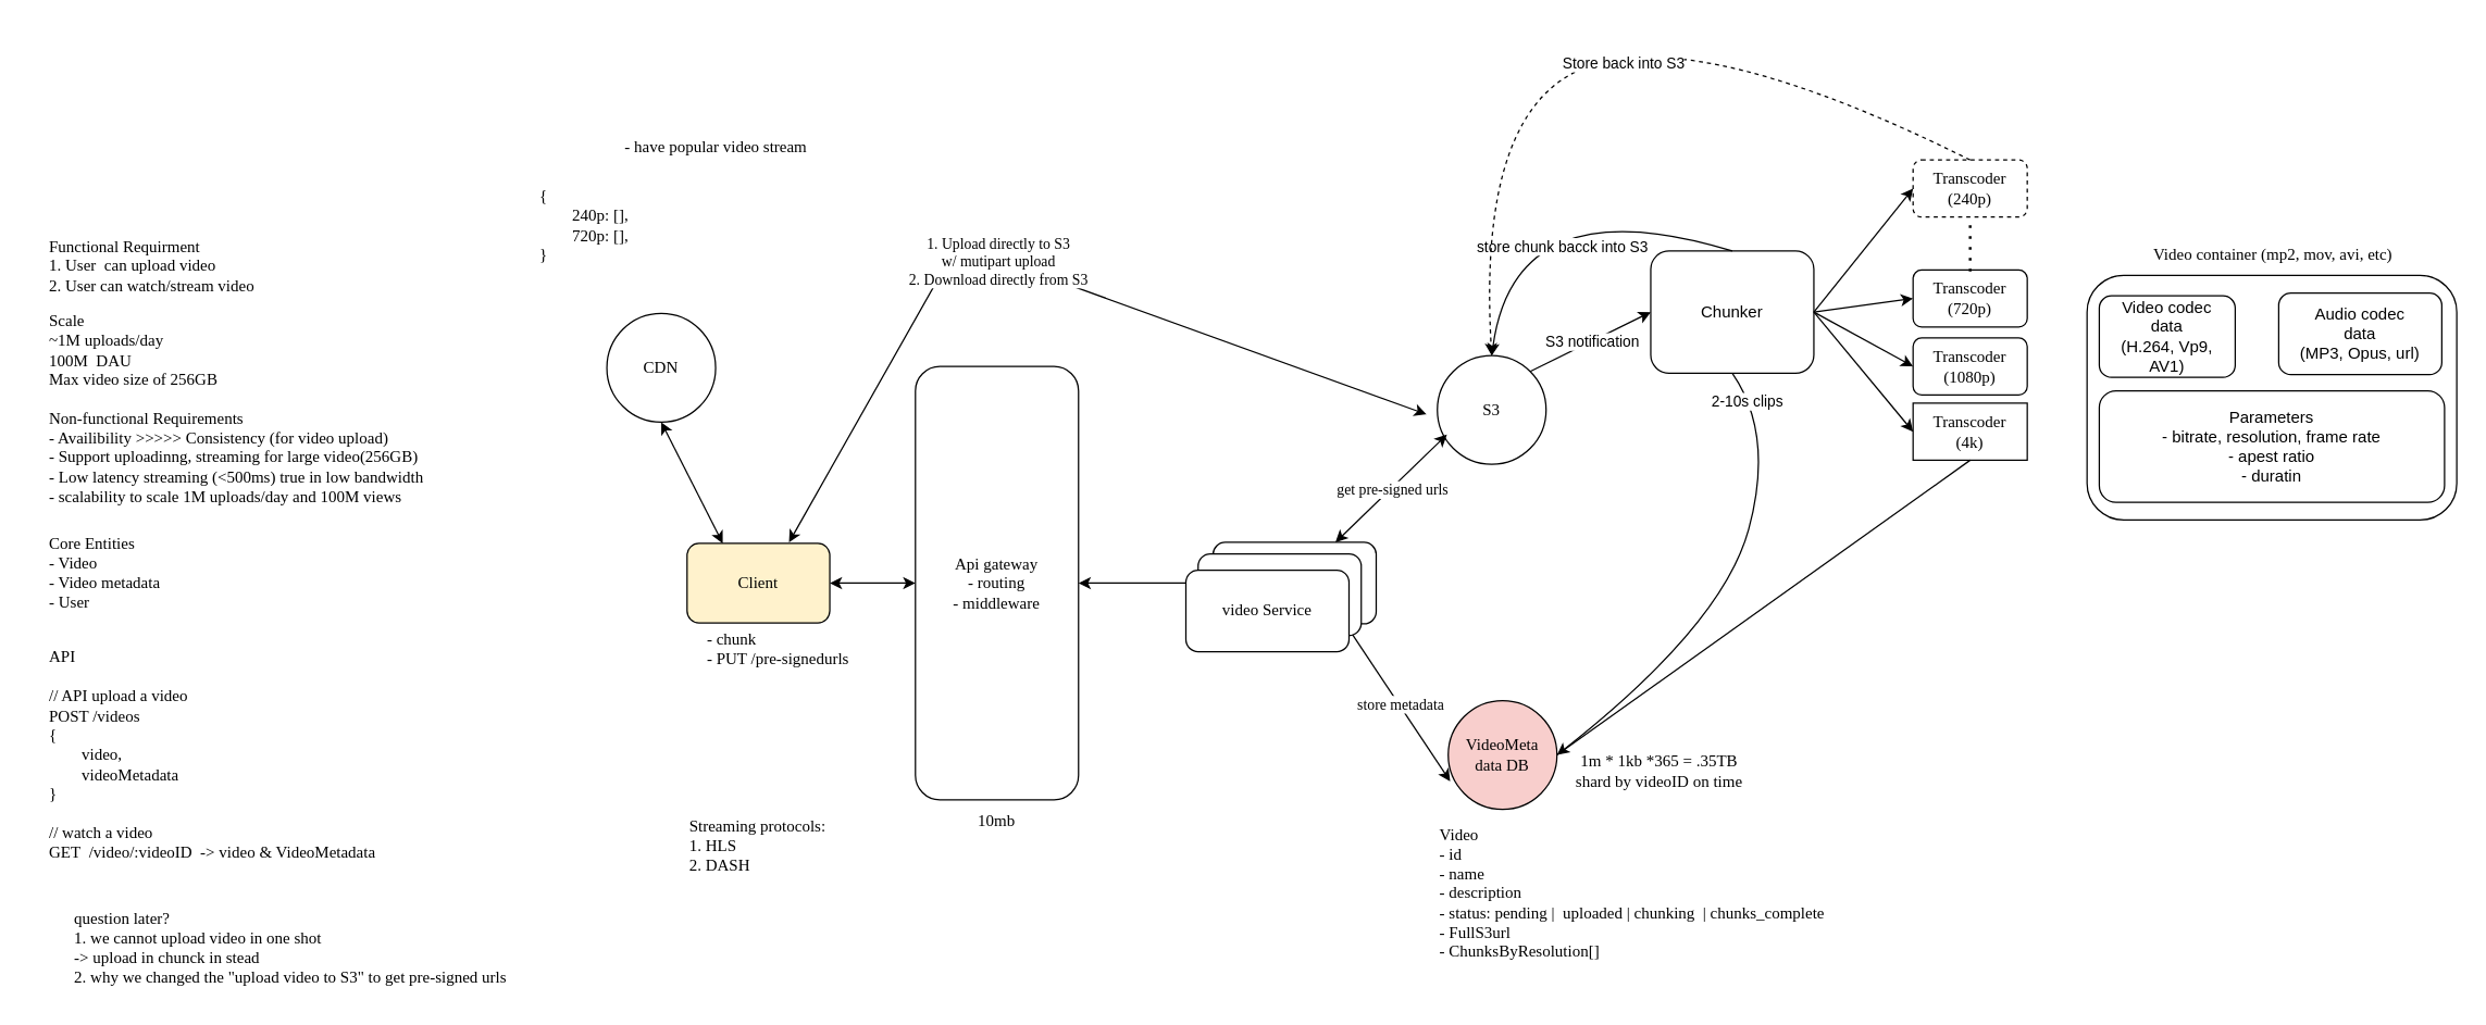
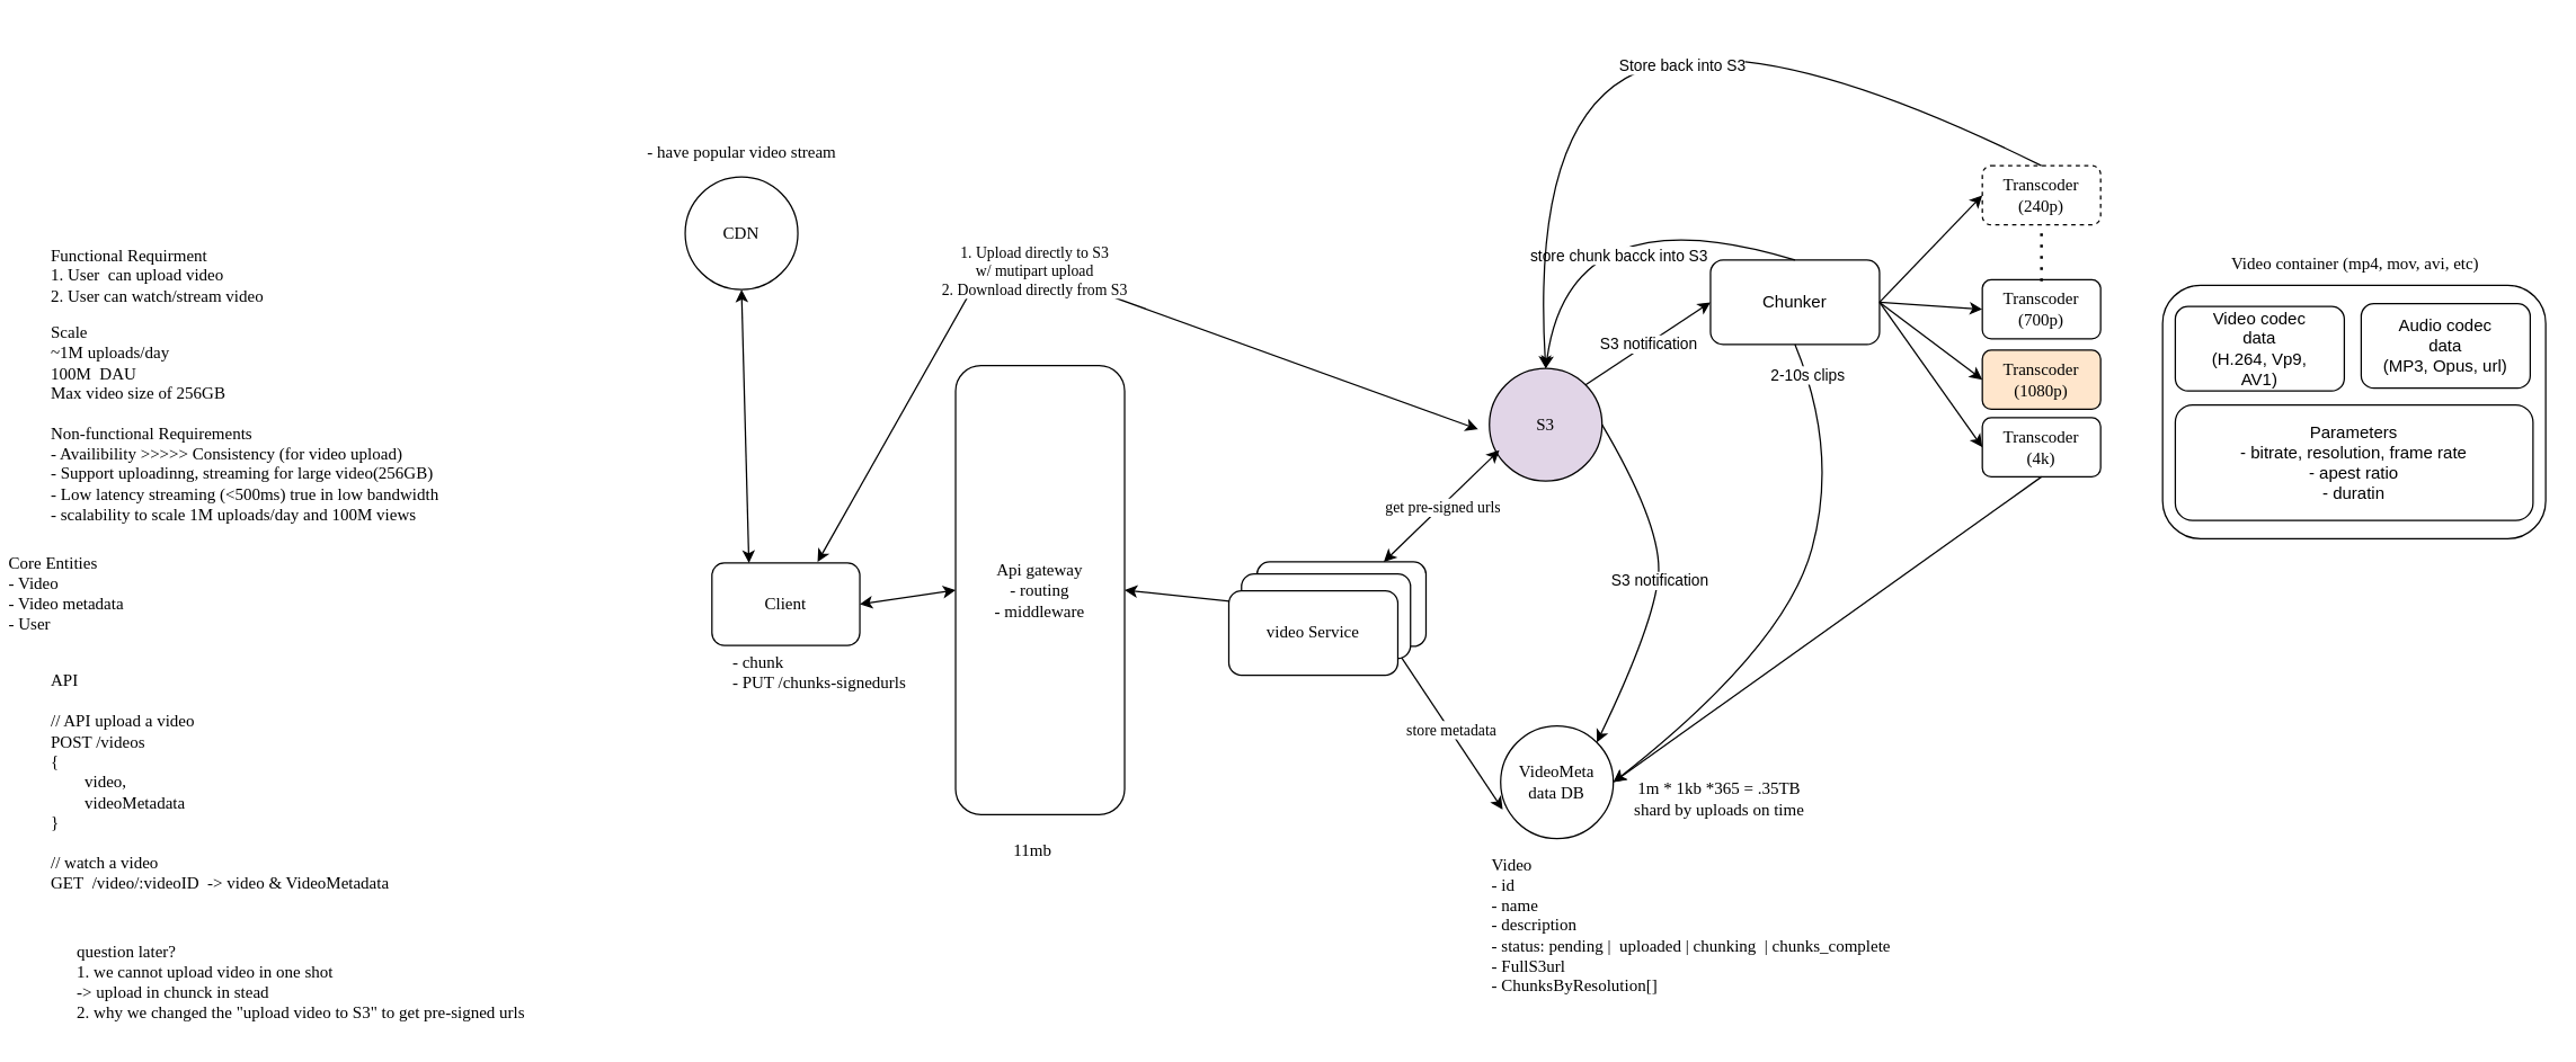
- <mxCell id="51" value="" style="curved=1;endArrow=classic;html=1;rounded=0;exitX=0.5;exitY=0;exitDx=0;exitDy=0;entryX=0.5;entryY=0;entryDx=0;entryDy=0;dashed=1;" edge="1" parent="1" source="45" target="11"><mxGeometry width="50" height="50" relative="1" as="geometry"><mxPoint x="1195" y="70" as="sourcePoint" /><mxPoint x="1245" y="20" as="targetPoint" /><Array as="points"><mxPoint x="1254" y="20" /><mxPoint x="1086" y="75" /></Array></mxGeometry></mxCell>
+ <mxCell id="51" value="" style="curved=1;endArrow=classic;html=1;rounded=0;exitX=0.5;exitY=0;exitDx=0;exitDy=0;entryX=0.5;entryY=0;entryDx=0;entryDy=0;" edge="1" parent="1" source="45" target="11"><mxGeometry width="50" height="50" relative="1" as="geometry"><mxPoint x="1195" y="70" as="sourcePoint" /><mxPoint x="1245" y="20" as="targetPoint" /><Array as="points"><mxPoint x="1254" y="20" /><mxPoint x="1086" y="75" /></Array></mxGeometry></mxCell>
- <mxCell id="56" value="&lt;div style=&quot;font-family: &amp;quot;Comic Sans MS&amp;quot;; text-align: left;&quot;&gt;&lt;span style=&quot;white-space-collapse: preserve;&quot;&gt;&#09;&lt;/span&gt;{&lt;/div&gt;&lt;div style=&quot;font-family: &amp;quot;Comic Sans MS&amp;quot;; text-align: left;&quot;&gt;&lt;span style=&quot;white-space-collapse: preserve;&quot;&gt;&#09;&lt;/span&gt;&lt;span style=&quot;white-space-collapse: preserve;&quot;&gt;&#09;&lt;/span&gt;240p: [],&lt;br&gt;&lt;/div&gt;&lt;div style=&quot;font-family: &amp;quot;Comic Sans MS&amp;quot;; text-align: left;&quot;&gt;&lt;span style=&quot;white-space-collapse: preserve;&quot;&gt;&#09;&lt;/span&gt;&lt;span style=&quot;white-space-collapse: preserve;&quot;&gt;&#09;&lt;/span&gt;720p: [],&lt;br&gt;&lt;/div&gt;&lt;div style=&quot;font-family: &amp;quot;Comic Sans MS&amp;quot;; text-align: left;&quot;&gt;&lt;span style=&quot;white-space-collapse: preserve;&quot;&gt;&#09;&lt;/span&gt;}&lt;/div&gt;" style="text;html=1;align=center;verticalAlign=middle;resizable=0;points=[];autosize=1;strokeColor=none;fillColor=none;" vertex="1" parent="1"><mxGeometry x="355" y="130" width="123" height="70" as="geometry" /></mxCell>
- <mxCell id="39" value="Video container (mp2, mov, avi, etc)" style="text;html=1;align=center;verticalAlign=middle;whiteSpace=wrap;rounded=0;fontFamily=Comic Sans MS;" vertex="1" parent="33"><mxGeometry x="2" width="270" height="30" as="geometry" /></mxCell>
+ <mxCell id="39" value="Video container (mp4, mov, avi, etc)" style="text;html=1;align=center;verticalAlign=middle;whiteSpace=wrap;rounded=0;fontFamily=Comic Sans MS;" vertex="1" parent="33"><mxGeometry x="2" width="270" height="30" as="geometry" /></mxCell>
- <mxCell id="43" value="Transcoder&lt;div&gt;(720p)&lt;/div&gt;" style="rounded=1;whiteSpace=wrap;html=1;fontFamily=Comic Sans MS;" vertex="1" parent="40"><mxGeometry y="81" width="84" height="42" as="geometry" /></mxCell>
+ <mxCell id="43" value="Transcoder&lt;div&gt;(700p)&lt;/div&gt;" style="rounded=1;whiteSpace=wrap;html=1;fontFamily=Comic Sans MS;" vertex="1" parent="40"><mxGeometry y="81" width="84" height="42" as="geometry" /></mxCell>
- <mxCell id="26" value="Chunker" style="rounded=1;whiteSpace=wrap;html=1;" vertex="1" parent="1"><mxGeometry x="1214" y="184" width="120" height="90" as="geometry" /></mxCell>
+ <mxCell id="26" value="Chunker" style="rounded=1;whiteSpace=wrap;html=1;" vertex="1" parent="1"><mxGeometry x="1214" y="184" width="120" height="60" as="geometry" /></mxCell>
- <mxCell id="36" value="Video codec&lt;div&gt;data&lt;/div&gt;&lt;div&gt;(H.264, Vp9,&lt;/div&gt;&lt;div&gt;AV1)&lt;/div&gt;" style="rounded=1;whiteSpace=wrap;html=1;" vertex="1" parent="34"><mxGeometry x="9" y="15" width="100" height="60" as="geometry" /></mxCell>
+ <mxCell id="36" value="Video codec&lt;div&gt;data&lt;/div&gt;&lt;div&gt;(H.264, Vp9,&lt;/div&gt;&lt;div&gt;AV1)&lt;/div&gt;" style="rounded=1;whiteSpace=wrap;html=1;" vertex="1" parent="34"><mxGeometry x="9" y="15" width="120" height="60" as="geometry" /></mxCell>
- <mxCell id="42" value="Transcoder&lt;div&gt;(1080p)&lt;/div&gt;" style="rounded=1;whiteSpace=wrap;html=1;fontFamily=Comic Sans MS;" vertex="1" parent="40"><mxGeometry y="131" width="84" height="42" as="geometry" /></mxCell>
+ <mxCell id="42" value="Transcoder&lt;div&gt;(1080p)&lt;/div&gt;" style="rounded=1;whiteSpace=wrap;html=1;fontFamily=Comic Sans MS;fillColor=#ffe6cc;" vertex="1" parent="40"><mxGeometry y="131" width="84" height="42" as="geometry" /></mxCell>
- <mxCell id="53" value="CDN" style="ellipse;whiteSpace=wrap;html=1;fontFamily=Comic Sans MS;" vertex="1" parent="1"><mxGeometry x="446" y="230" width="80" height="80" as="geometry" /></mxCell>
+ <mxCell id="53" value="CDN" style="ellipse;whiteSpace=wrap;html=1;fontFamily=Comic Sans MS;" vertex="1" parent="1"><mxGeometry x="486" y="125" width="80" height="80" as="geometry" /></mxCell>
- <mxCell id="11" value="S3" style="ellipse;whiteSpace=wrap;html=1;fontFamily=Comic Sans MS;" vertex="1" parent="1"><mxGeometry x="1057" y="261" width="80" height="80" as="geometry" /></mxCell>
+ <mxCell id="11" value="S3" style="ellipse;whiteSpace=wrap;html=1;fontFamily=Comic Sans MS;fillColor=#e1d5e7;" vertex="1" parent="1"><mxGeometry x="1057" y="261" width="80" height="80" as="geometry" /></mxCell>
- <mxCell id="41" value="Transcoder&lt;div&gt;(4k)&lt;/div&gt;" style="whiteSpace=wrap;html=1;fontFamily=Comic Sans MS;rounded=0;" vertex="1" parent="40"><mxGeometry y="179" width="84" height="42" as="geometry" /></mxCell>
+ <mxCell id="41" value="Transcoder&lt;div&gt;(4k)&lt;/div&gt;" style="rounded=1;whiteSpace=wrap;html=1;fontFamily=Comic Sans MS;" vertex="1" parent="40"><mxGeometry y="179" width="84" height="42" as="geometry" /></mxCell>
+ <mxCell id="22" value="" style="curved=1;endArrow=classic;html=1;rounded=0;exitX=1;exitY=0.5;exitDx=0;exitDy=0;entryX=1;entryY=0;entryDx=0;entryDy=0;" edge="1" parent="1" source="11" target="10"><mxGeometry width="50" height="50" relative="1" as="geometry"><mxPoint x="1164" y="412" as="sourcePoint" /><mxPoint x="1214" y="362" as="targetPoint" /><Array as="points"><mxPoint x="1180" y="374" /><mxPoint x="1174" y="442" /></Array></mxGeometry></mxCell>
+ <mxCell id="23" value="S3 notification" style="edgeLabel;html=1;align=center;verticalAlign=middle;resizable=0;points=[];" vertex="1" connectable="0" parent="22"><mxGeometry x="-0.096" relative="1" as="geometry"><mxPoint y="10" as="offset" /></mxGeometry></mxCell>
- <mxCell id="5" value="Core Entities&lt;div&gt;- Video&lt;/div&gt;&lt;div&gt;- Video metadata&lt;/div&gt;&lt;div&gt;- User&lt;/div&gt;" style="text;html=1;align=left;verticalAlign=middle;resizable=0;points=[];autosize=1;strokeColor=none;fillColor=none;fontFamily=Comic Sans MS;" vertex="1" parent="1"><mxGeometry x="34" y="386" width="114" height="70" as="geometry" /></mxCell>
+ <mxCell id="5" value="Core Entities&lt;div&gt;- Video&lt;/div&gt;&lt;div&gt;- Video metadata&lt;/div&gt;&lt;div&gt;- User&lt;/div&gt;" style="text;html=1;align=left;verticalAlign=middle;resizable=0;points=[];autosize=1;strokeColor=none;fillColor=none;fontFamily=Comic Sans MS;" vertex="1" parent="1"><mxGeometry x="4" y="386" width="114" height="70" as="geometry" /></mxCell>
- <mxCell id="7" value="Client" style="rounded=1;whiteSpace=wrap;html=1;fontFamily=Comic Sans MS;fillColor=#fff2cc;" vertex="1" parent="1"><mxGeometry x="505" y="399.25" width="105" height="58.5" as="geometry" /></mxCell>
+ <mxCell id="7" value="Client" style="rounded=1;whiteSpace=wrap;html=1;fontFamily=Comic Sans MS;" vertex="1" parent="1"><mxGeometry x="505" y="399.25" width="105" height="58.5" as="geometry" /></mxCell>
- <mxCell id="8" value="Api gateway&lt;div&gt;- routing&lt;/div&gt;&lt;div&gt;- middleware&lt;/div&gt;" style="rounded=1;whiteSpace=wrap;html=1;fontFamily=Comic Sans MS;" vertex="1" parent="1"><mxGeometry x="673" y="269" width="120" height="319" as="geometry" /></mxCell>
+ <mxCell id="8" value="Api gateway&lt;div&gt;- routing&lt;/div&gt;&lt;div&gt;- middleware&lt;/div&gt;" style="rounded=1;whiteSpace=wrap;html=1;fontFamily=Comic Sans MS;" vertex="1" parent="1"><mxGeometry x="678" y="259" width="120" height="319" as="geometry" /></mxCell>
- <mxCell id="20" value="- chunk&lt;div&gt;- PUT /pre-signedurls&lt;/div&gt;" style="text;html=1;align=left;verticalAlign=middle;resizable=0;points=[];autosize=1;strokeColor=none;fillColor=none;fontFamily=Comic Sans MS;" vertex="1" parent="1"><mxGeometry x="518" y="456" width="140" height="41" as="geometry" /></mxCell>
+ <mxCell id="20" value="- chunk&lt;div&gt;- PUT /chunks-signedurls&lt;/div&gt;" style="text;html=1;align=left;verticalAlign=middle;resizable=0;points=[];autosize=1;strokeColor=none;fillColor=none;fontFamily=Comic Sans MS;" vertex="1" parent="1"><mxGeometry x="518" y="456" width="140" height="41" as="geometry" /></mxCell>
- <mxCell id="50" value="" style="endArrow=none;html=1;rounded=0;exitX=0.5;exitY=1;exitDx=0;exitDy=0;entryX=1;entryY=0.5;entryDx=0;entryDy=0;" edge="1" parent="1" source="41" target="10"><mxGeometry width="50" height="50" relative="1" as="geometry"><mxPoint x="1380" y="536" as="sourcePoint" /><mxPoint x="1430" y="486" as="targetPoint" /></mxGeometry></mxCell>
+ <mxCell id="50" value="" style="endArrow=classic;html=1;rounded=0;exitX=0.5;exitY=1;exitDx=0;exitDy=0;entryX=1;entryY=0.5;entryDx=0;entryDy=0;" edge="1" parent="1" source="41" target="10"><mxGeometry width="50" height="50" relative="1" as="geometry"><mxPoint x="1380" y="536" as="sourcePoint" /><mxPoint x="1430" y="486" as="targetPoint" /></mxGeometry></mxCell>
- <mxCell id="10" value="VideoMeta&lt;div&gt;data DB&lt;/div&gt;" style="ellipse;whiteSpace=wrap;html=1;fontFamily=Comic Sans MS;fillColor=#f8cecc;" vertex="1" parent="1"><mxGeometry x="1065" y="515" width="80" height="80" as="geometry" /></mxCell>
+ <mxCell id="10" value="VideoMeta&lt;div&gt;data DB&lt;/div&gt;" style="ellipse;whiteSpace=wrap;html=1;fontFamily=Comic Sans MS;" vertex="1" parent="1"><mxGeometry x="1065" y="515" width="80" height="80" as="geometry" /></mxCell>
- <mxCell id="60" value="1m * 1kb *365 = .35TB&lt;div&gt;shard by videoID on time&lt;/div&gt;" style="text;html=1;align=center;verticalAlign=middle;whiteSpace=wrap;rounded=0;fontFamily=Comic Sans MS;" vertex="1" parent="1"><mxGeometry x="1133" y="552" width="175" height="30" as="geometry" /></mxCell>
+ <mxCell id="60" value="1m * 1kb *365 = .35TB&lt;div&gt;shard by uploads on time&lt;/div&gt;" style="text;html=1;align=center;verticalAlign=middle;whiteSpace=wrap;rounded=0;fontFamily=Comic Sans MS;" vertex="1" parent="1"><mxGeometry x="1133" y="552" width="175" height="30" as="geometry" /></mxCell>
- <mxCell id="17" value="10mb" style="text;html=1;align=center;verticalAlign=middle;whiteSpace=wrap;rounded=0;fontFamily=Comic Sans MS;" vertex="1" parent="1"><mxGeometry x="703" y="589" width="60" height="30" as="geometry" /></mxCell>
+ <mxCell id="17" value="11mb" style="text;html=1;align=center;verticalAlign=middle;whiteSpace=wrap;rounded=0;fontFamily=Comic Sans MS;" vertex="1" parent="1"><mxGeometry x="703" y="589" width="60" height="30" as="geometry" /></mxCell>
- <mxCell id="57" value="Streaming protocols:&lt;div&gt;1. HLS&lt;/div&gt;&lt;div&gt;2. DASH&lt;/div&gt;" style="text;html=1;align=left;verticalAlign=middle;whiteSpace=wrap;rounded=0;fontFamily=Comic Sans MS;" vertex="1" parent="1"><mxGeometry x="505" y="607" width="138" height="30" as="geometry" /></mxCell>
